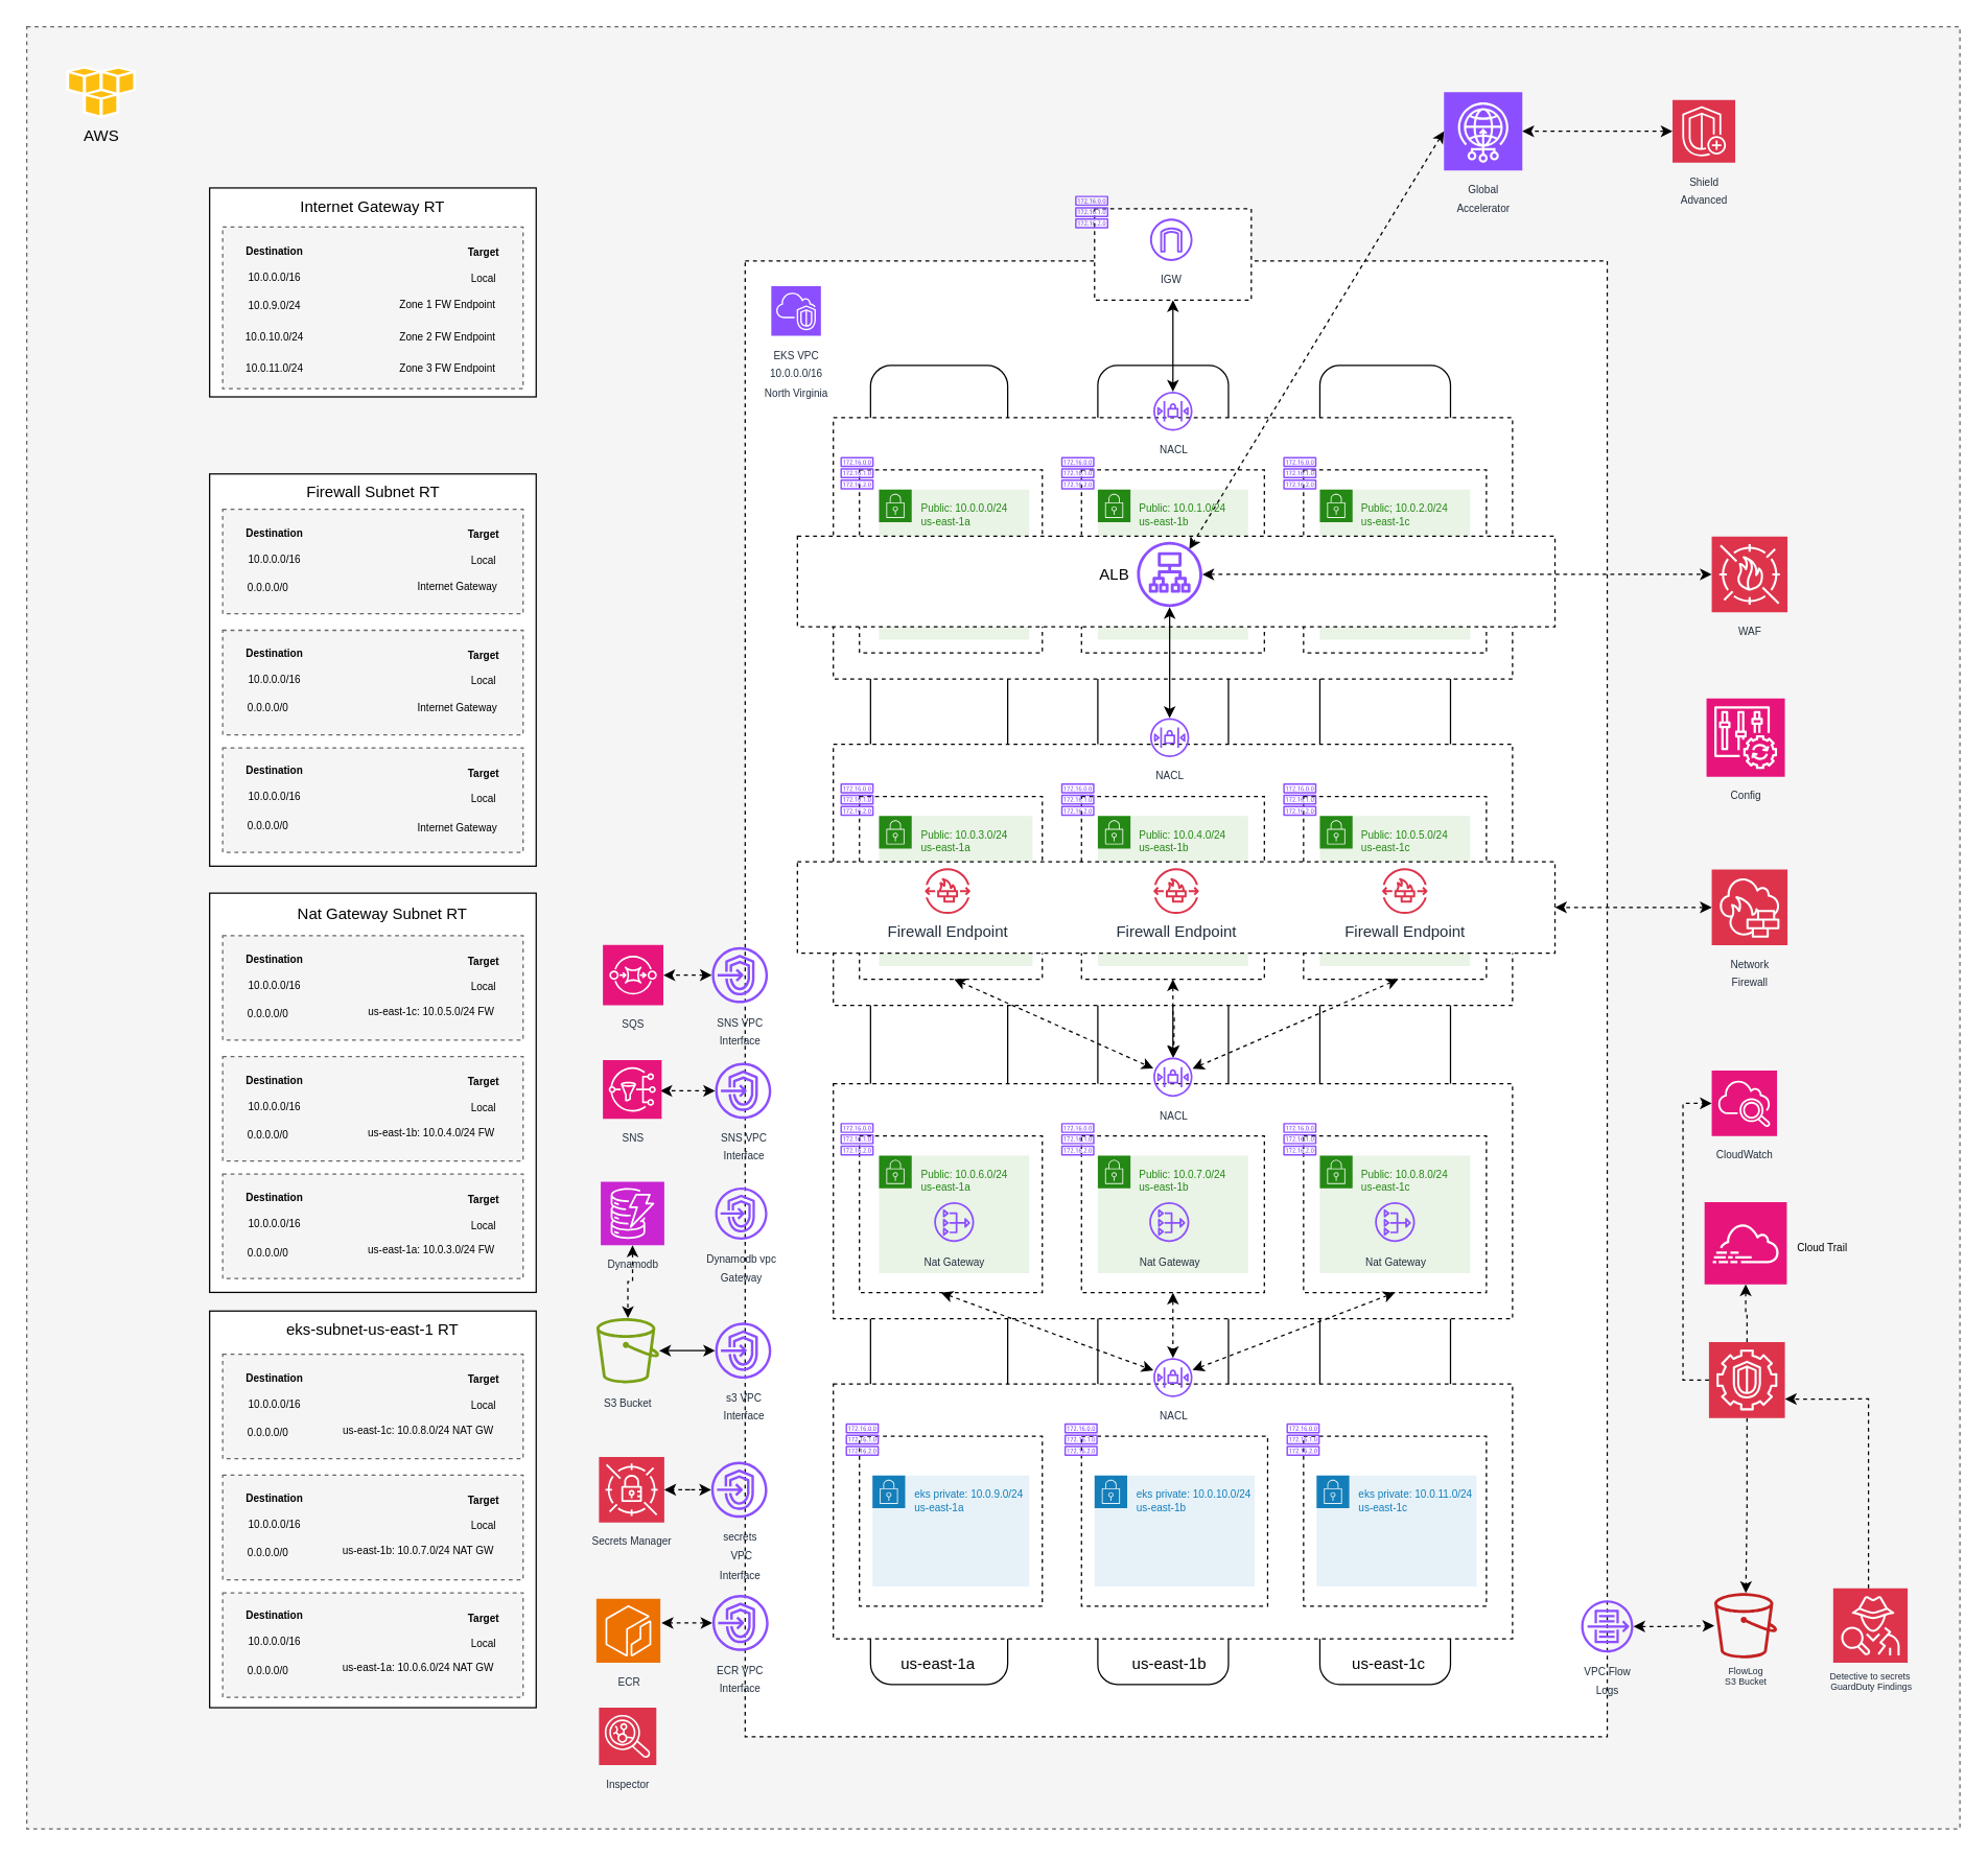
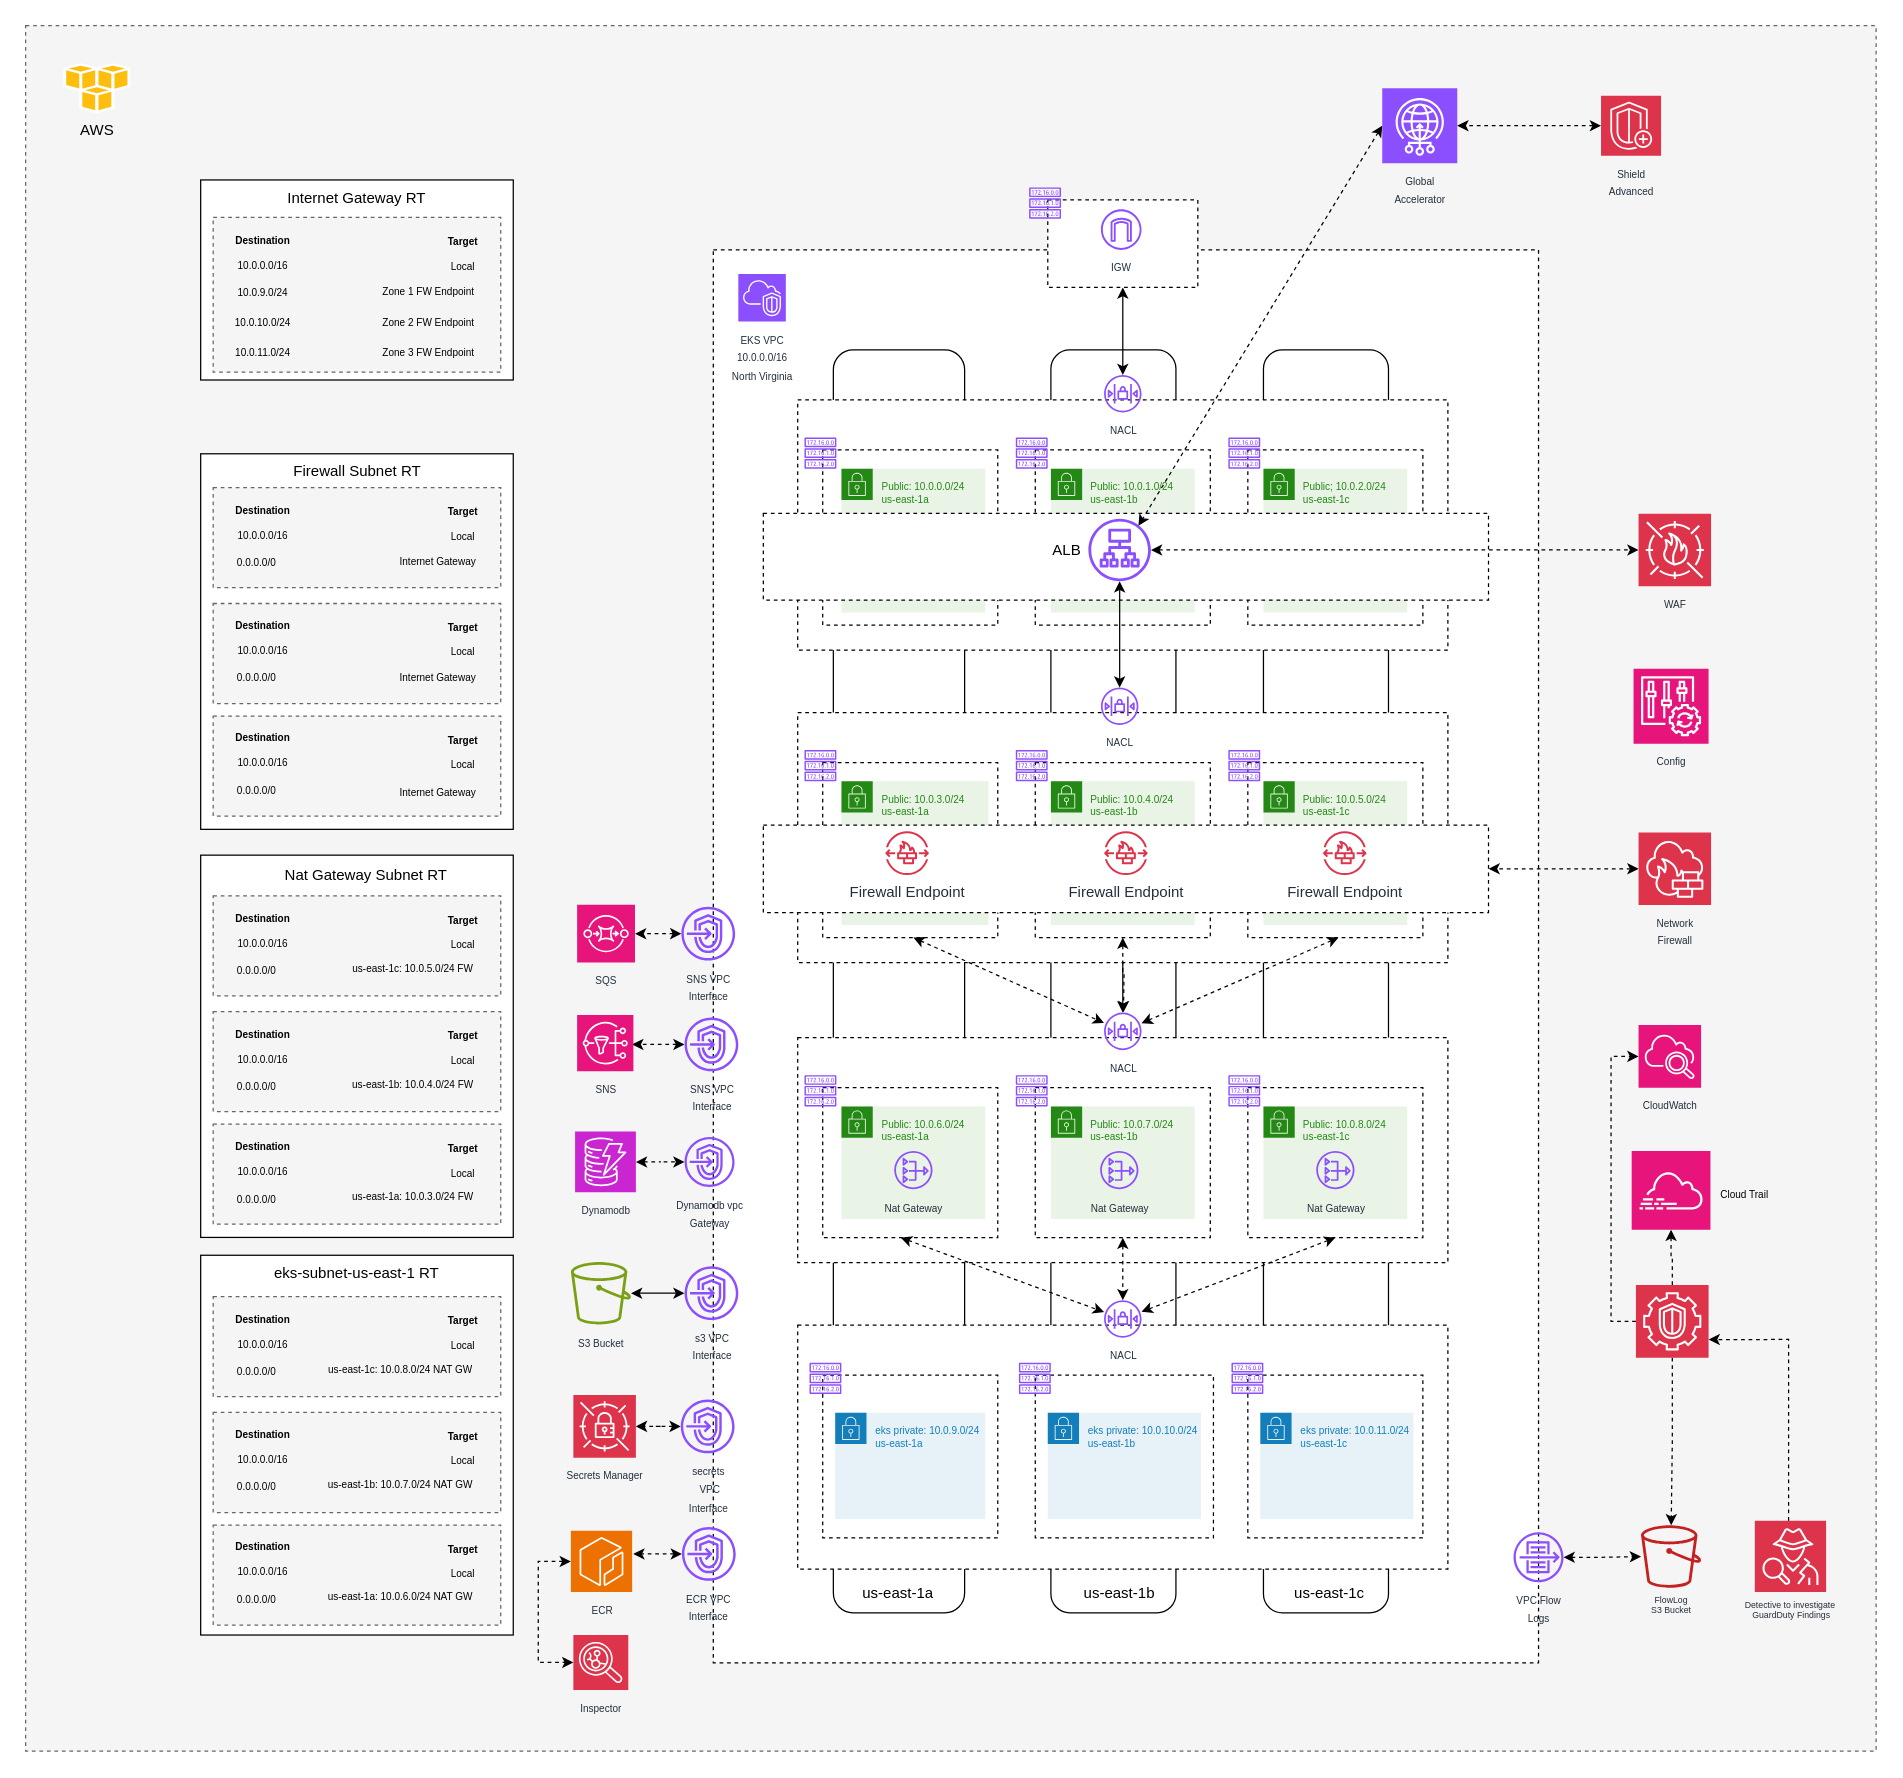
- <mxCell id="189" style="edgeStyle=orthogonalEdgeStyle;rounded=0;orthogonalLoop=1;jettySize=auto;html=1;startArrow=classic;startFill=1;dashed=1;" parent="1" source="190" target="183" edge="1"><mxGeometry relative="1" as="geometry" /></mxCell>
+ <mxCell id="189" style="edgeStyle=orthogonalEdgeStyle;rounded=0;orthogonalLoop=1;jettySize=auto;html=1;startArrow=classic;startFill=1;dashed=1;" parent="1" source="190" target="191" edge="1"><mxGeometry relative="1" as="geometry" /></mxCell>
+ <mxCell id="203" style="edgeStyle=orthogonalEdgeStyle;rounded=0;orthogonalLoop=1;jettySize=auto;html=1;entryX=0;entryY=0.5;entryDx=0;entryDy=0;entryPerimeter=0;dashed=1;startArrow=classic;startFill=1;" parent="1" source="179" target="202" edge="1"><mxGeometry relative="1" as="geometry"><Array as="points"><mxPoint x="430" y="1248" /><mxPoint x="430" y="1329" /></Array></mxGeometry></mxCell>
- <mxCell id="204" value="&lt;div style=&quot;font-size: 7px;&quot;&gt;&lt;span style=&quot;background-color: initial;&quot;&gt;&lt;font style=&quot;font-size: 7px;&quot;&gt;Detective to secrets&amp;nbsp;&lt;/font&gt;&lt;/span&gt;&lt;/div&gt;&lt;font style=&quot;font-size: 7px;&quot;&gt;&lt;div style=&quot;&quot;&gt;&lt;span style=&quot;background-color: initial;&quot;&gt;GuardDuty Findings&lt;/span&gt;&lt;/div&gt;&lt;/font&gt;" style="sketch=0;points=[[0,0,0],[0.25,0,0],[0.5,0,0],[0.75,0,0],[1,0,0],[0,1,0],[0.25,1,0],[0.5,1,0],[0.75,1,0],[1,1,0],[0,0.25,0],[0,0.5,0],[0,0.75,0],[1,0.25,0],[1,0.5,0],[1,0.75,0]];outlineConnect=0;fontColor=#232F3E;fillColor=#DD344C;strokeColor=#ffffff;dashed=0;verticalLabelPosition=bottom;verticalAlign=top;align=center;html=1;fontSize=12;fontStyle=0;aspect=fixed;shape=mxgraph.aws4.resourceIcon;resIcon=mxgraph.aws4.detective;" parent="1" vertex="1"><mxGeometry x="1403" y="1215.79" width="57" height="57" as="geometry" /></mxCell>
+ <mxCell id="204" value="&lt;div style=&quot;font-size: 7px;&quot;&gt;&lt;span style=&quot;background-color: initial;&quot;&gt;&lt;font style=&quot;font-size: 7px;&quot;&gt;Detective to investigate&amp;nbsp;&lt;/font&gt;&lt;/span&gt;&lt;/div&gt;&lt;font style=&quot;font-size: 7px;&quot;&gt;&lt;div style=&quot;&quot;&gt;&lt;span style=&quot;background-color: initial;&quot;&gt;GuardDuty Findings&lt;/span&gt;&lt;/div&gt;&lt;/font&gt;" style="sketch=0;points=[[0,0,0],[0.25,0,0],[0.5,0,0],[0.75,0,0],[1,0,0],[0,1,0],[0.25,1,0],[0.5,1,0],[0.75,1,0],[1,1,0],[0,0.25,0],[0,0.5,0],[0,0.75,0],[1,0.25,0],[1,0.5,0],[1,0.75,0]];outlineConnect=0;fontColor=#232F3E;fillColor=#DD344C;strokeColor=#ffffff;dashed=0;verticalLabelPosition=bottom;verticalAlign=top;align=center;html=1;fontSize=12;fontStyle=0;aspect=fixed;shape=mxgraph.aws4.resourceIcon;resIcon=mxgraph.aws4.detective;" parent="1" vertex="1"><mxGeometry x="1403" y="1215.79" width="57" height="57" as="geometry" /></mxCell>
